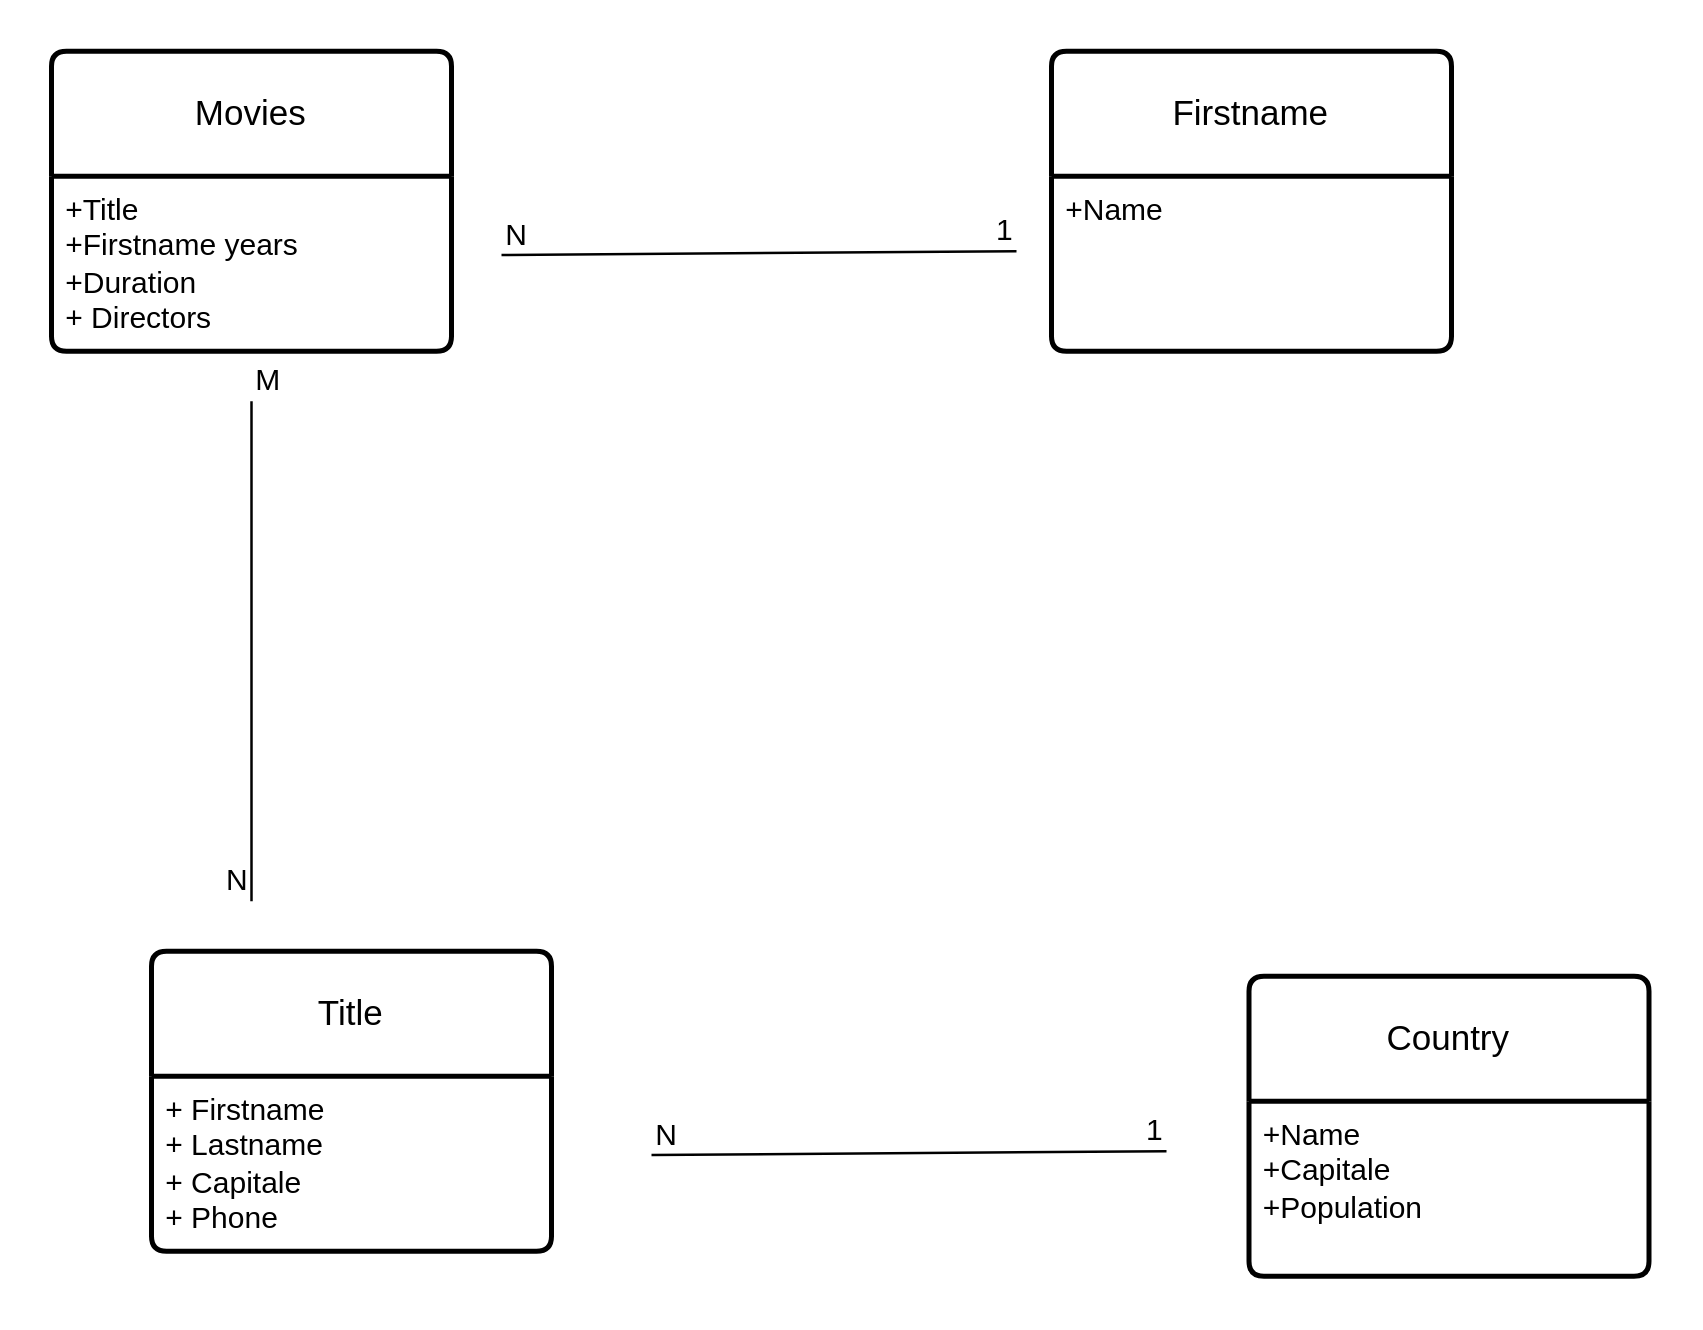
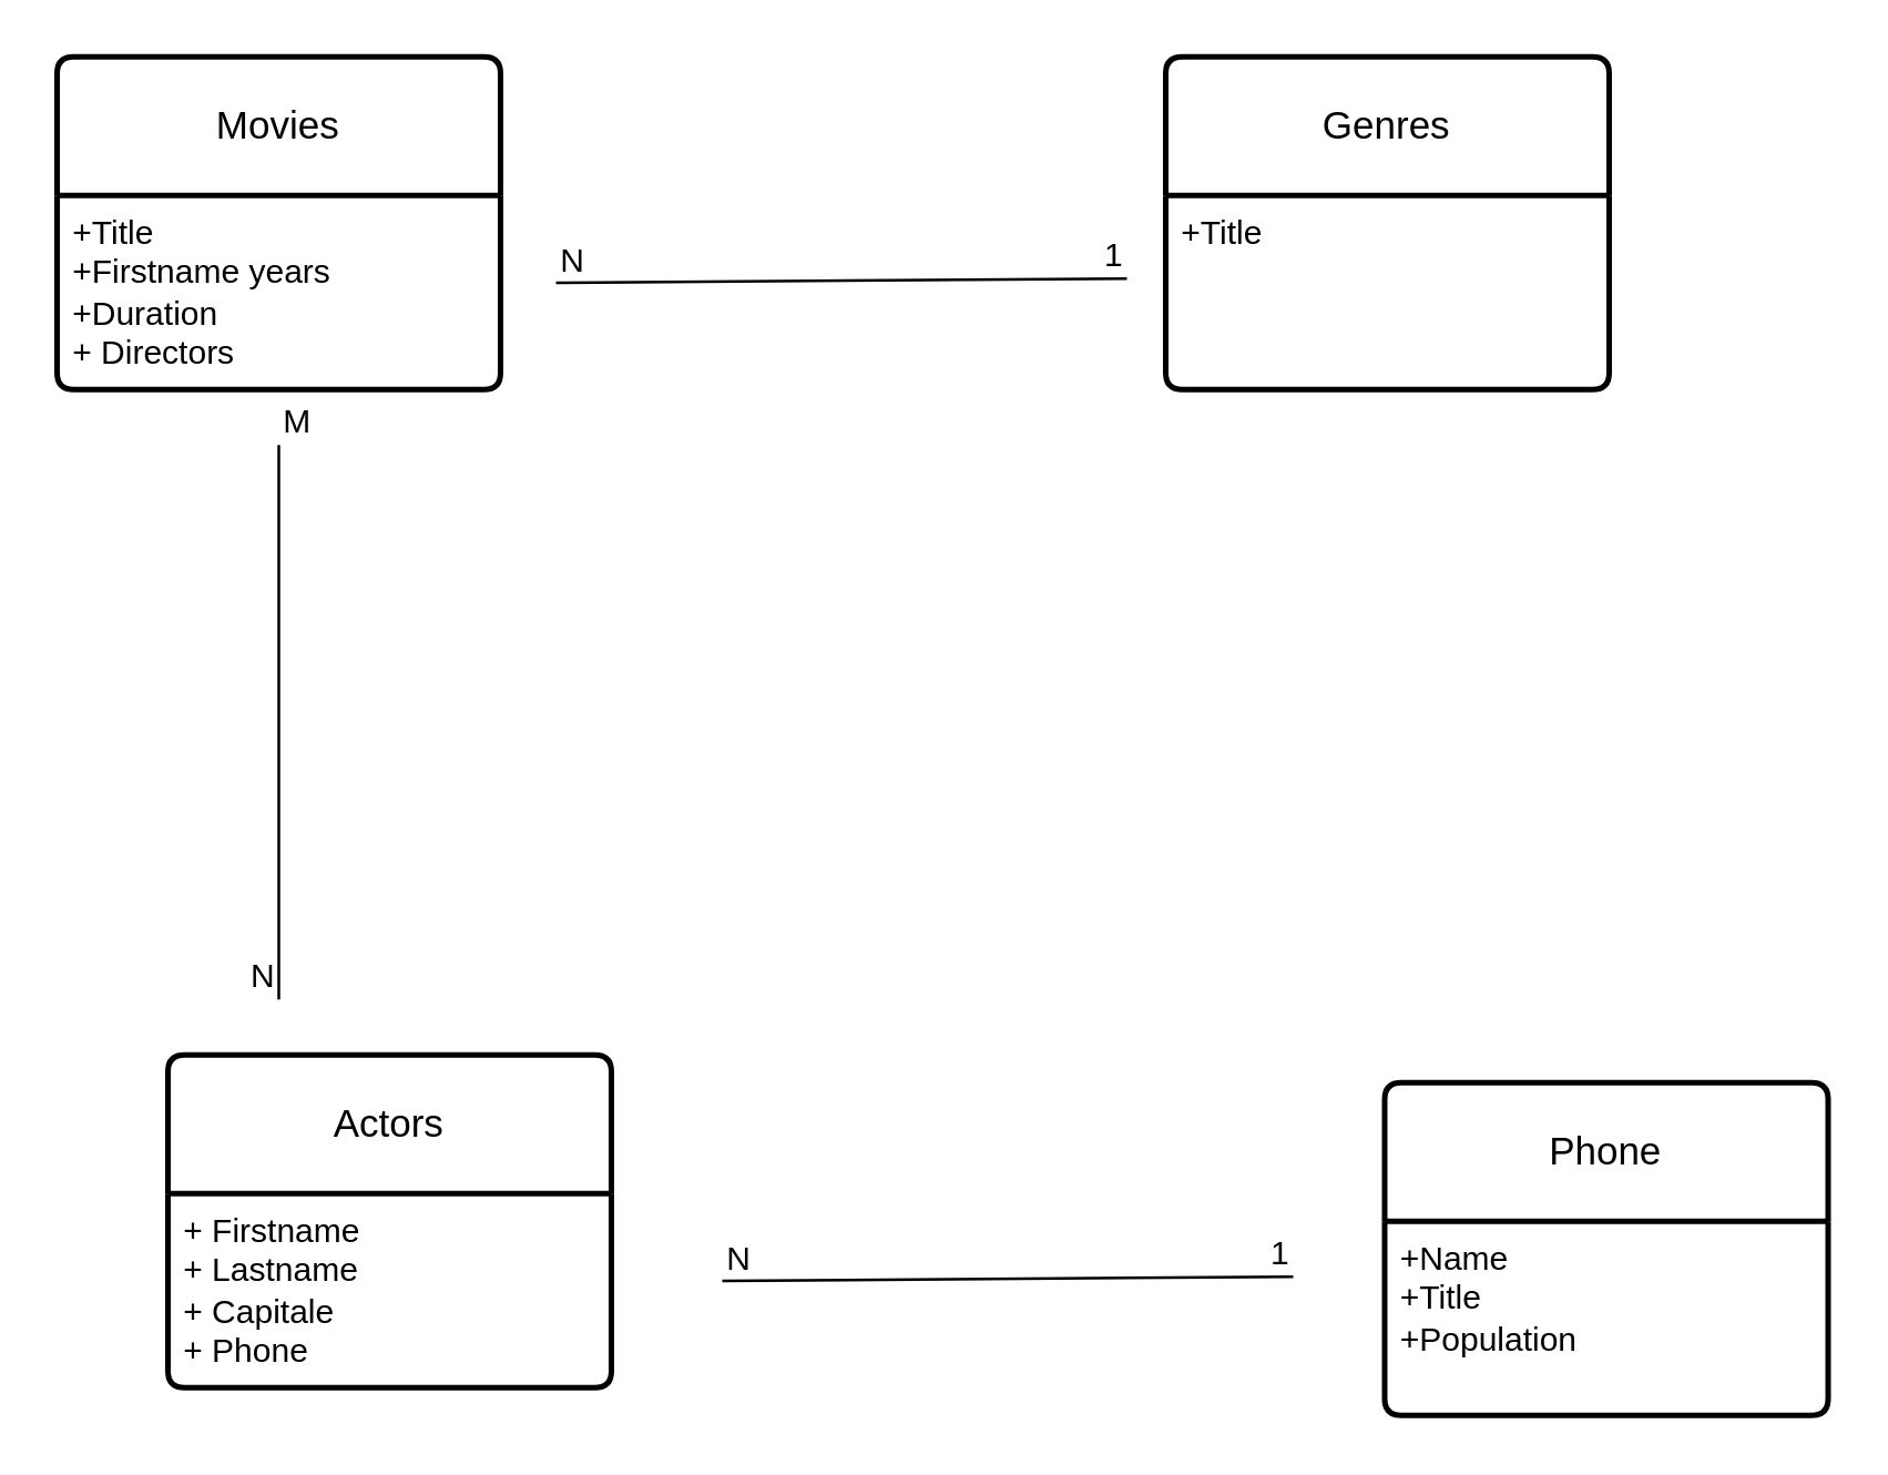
- <mxCell id="4" value="Firstname" style="swimlane;childLayout=stackLayout;horizontal=1;startSize=50;horizontalStack=0;rounded=1;fontSize=14;fontStyle=0;strokeWidth=2;resizeParent=0;resizeLast=1;shadow=0;dashed=0;align=center;arcSize=4;whiteSpace=wrap;html=1;" vertex="1" parent="1"><mxGeometry x="420" y="20" width="160" height="120" as="geometry" /></mxCell>
+ <mxCell id="4" value="Genres" style="swimlane;childLayout=stackLayout;horizontal=1;startSize=50;horizontalStack=0;rounded=1;fontSize=14;fontStyle=0;strokeWidth=2;resizeParent=0;resizeLast=1;shadow=0;dashed=0;align=center;arcSize=4;whiteSpace=wrap;html=1;" vertex="1" parent="1"><mxGeometry x="420" y="20" width="160" height="120" as="geometry" /></mxCell>
- <mxCell id="5" value="+Name" style="align=left;strokeColor=none;fillColor=none;spacingLeft=4;fontSize=12;verticalAlign=top;resizable=0;rotatable=0;part=1;html=1;" vertex="1" parent="4"><mxGeometry y="50" width="160" height="70" as="geometry" /></mxCell>
+ <mxCell id="5" value="+Title" style="align=left;strokeColor=none;fillColor=none;spacingLeft=4;fontSize=12;verticalAlign=top;resizable=0;rotatable=0;part=1;html=1;" vertex="1" parent="4"><mxGeometry y="50" width="160" height="70" as="geometry" /></mxCell>
- <mxCell id="6" value="Title" style="swimlane;childLayout=stackLayout;horizontal=1;startSize=50;horizontalStack=0;rounded=1;fontSize=14;fontStyle=0;strokeWidth=2;resizeParent=0;resizeLast=1;shadow=0;dashed=0;align=center;arcSize=4;whiteSpace=wrap;html=1;" vertex="1" parent="1"><mxGeometry x="60" y="380" width="160" height="120" as="geometry" /></mxCell>
+ <mxCell id="6" value="Actors" style="swimlane;childLayout=stackLayout;horizontal=1;startSize=50;horizontalStack=0;rounded=1;fontSize=14;fontStyle=0;strokeWidth=2;resizeParent=0;resizeLast=1;shadow=0;dashed=0;align=center;arcSize=4;whiteSpace=wrap;html=1;" vertex="1" parent="1"><mxGeometry x="60" y="380" width="160" height="120" as="geometry" /></mxCell>
- <mxCell id="8" value="Country" style="swimlane;childLayout=stackLayout;horizontal=1;startSize=50;horizontalStack=0;rounded=1;fontSize=14;fontStyle=0;strokeWidth=2;resizeParent=0;resizeLast=1;shadow=0;dashed=0;align=center;arcSize=4;whiteSpace=wrap;html=1;" vertex="1" parent="1"><mxGeometry x="499" y="390" width="160" height="120" as="geometry" /></mxCell>
+ <mxCell id="8" value="Phone" style="swimlane;childLayout=stackLayout;horizontal=1;startSize=50;horizontalStack=0;rounded=1;fontSize=14;fontStyle=0;strokeWidth=2;resizeParent=0;resizeLast=1;shadow=0;dashed=0;align=center;arcSize=4;whiteSpace=wrap;html=1;" vertex="1" parent="1"><mxGeometry x="499" y="390" width="160" height="120" as="geometry" /></mxCell>
- <mxCell id="9" value="+Name&lt;br&gt;+Capitale&lt;br&gt;+Population" style="align=left;strokeColor=none;fillColor=none;spacingLeft=4;fontSize=12;verticalAlign=top;resizable=0;rotatable=0;part=1;html=1;" vertex="1" parent="8"><mxGeometry y="50" width="160" height="70" as="geometry" /></mxCell>
+ <mxCell id="9" value="+Name&lt;br&gt;+Title&lt;br&gt;+Population" style="align=left;strokeColor=none;fillColor=none;spacingLeft=4;fontSize=12;verticalAlign=top;resizable=0;rotatable=0;part=1;html=1;" vertex="1" parent="8"><mxGeometry y="50" width="160" height="70" as="geometry" /></mxCell>
